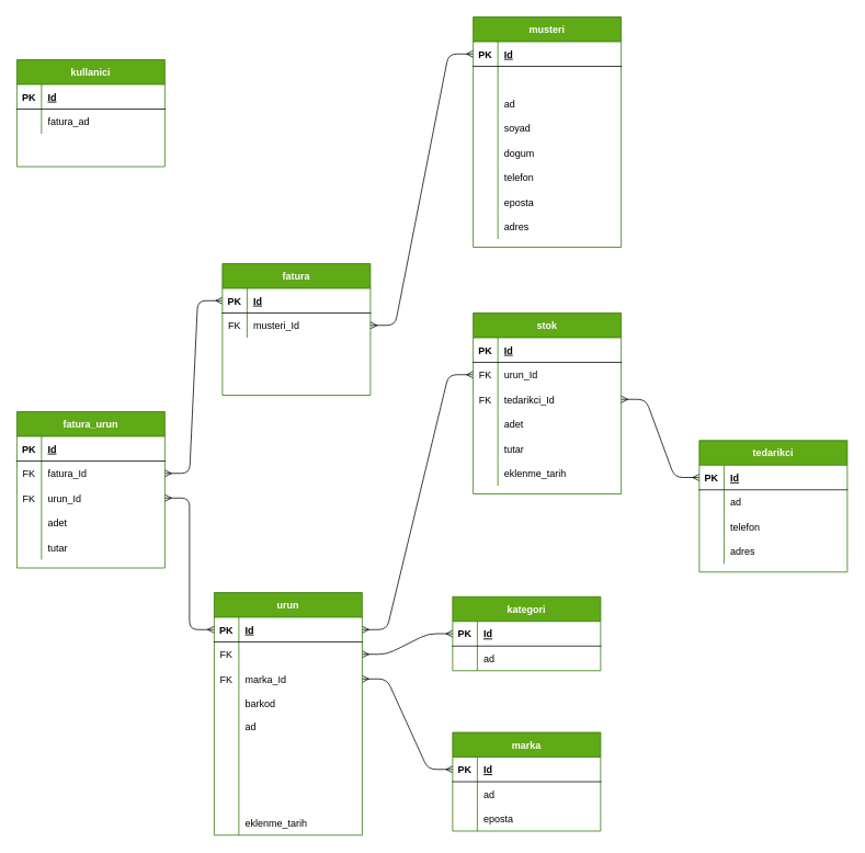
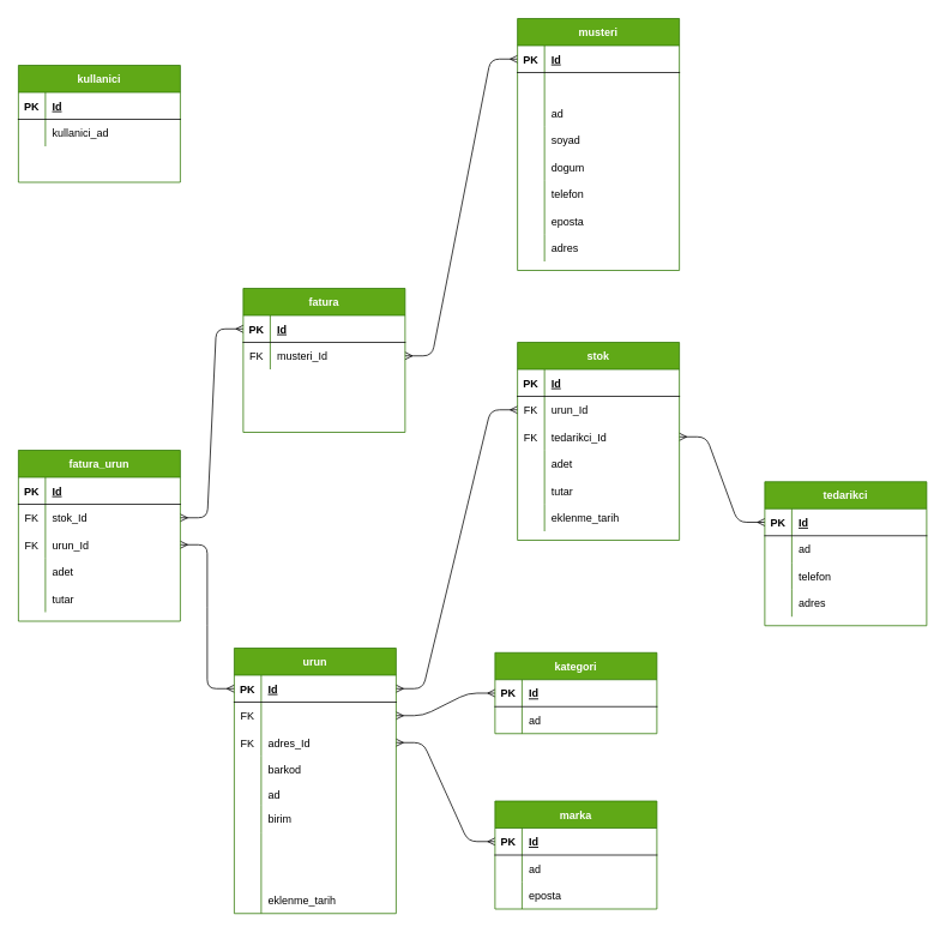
- <mxCell id="66" value="fatura_ad" style="shape=partialRectangle;connectable=0;fillColor=none;top=0;left=0;bottom=0;right=0;align=left;spacingLeft=6;overflow=hidden;" parent="64" vertex="1"><mxGeometry x="30" width="150" height="30" as="geometry" /></mxCell>
+ <mxCell id="66" value="kullanici_ad" style="shape=partialRectangle;connectable=0;fillColor=none;top=0;left=0;bottom=0;right=0;align=left;spacingLeft=6;overflow=hidden;" parent="64" vertex="1"><mxGeometry x="30" width="150" height="30" as="geometry" /></mxCell>
- <mxCell id="98" value="fatura_Id" style="shape=partialRectangle;connectable=0;fillColor=none;top=0;left=0;bottom=0;right=0;align=left;spacingLeft=6;overflow=hidden;" parent="96" vertex="1"><mxGeometry x="30" width="150" height="30" as="geometry" /></mxCell>
+ <mxCell id="98" value="stok_Id" style="shape=partialRectangle;connectable=0;fillColor=none;top=0;left=0;bottom=0;right=0;align=left;spacingLeft=6;overflow=hidden;" parent="96" vertex="1"><mxGeometry x="30" width="150" height="30" as="geometry" /></mxCell>
- <mxCell id="36" value="marka_Id" style="shape=partialRectangle;connectable=0;fillColor=none;top=0;left=0;bottom=0;right=0;align=left;spacingLeft=6;overflow=hidden;" parent="34" vertex="1"><mxGeometry x="30" width="150" height="30" as="geometry" /></mxCell>
+ <mxCell id="36" value="adres_Id" style="shape=partialRectangle;connectable=0;fillColor=none;top=0;left=0;bottom=0;right=0;align=left;spacingLeft=6;overflow=hidden;" parent="34" vertex="1"><mxGeometry x="30" width="150" height="30" as="geometry" /></mxCell>
+ <mxCell id="45" value="birim" style="shape=partialRectangle;connectable=0;fillColor=none;top=0;left=0;bottom=0;right=0;align=left;spacingLeft=6;overflow=hidden;" parent="43" vertex="1"><mxGeometry x="30" width="150" height="30" as="geometry" /></mxCell>
